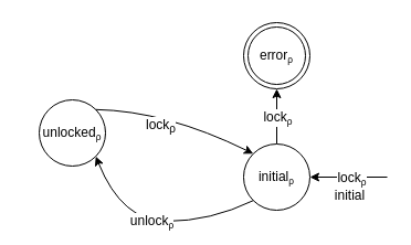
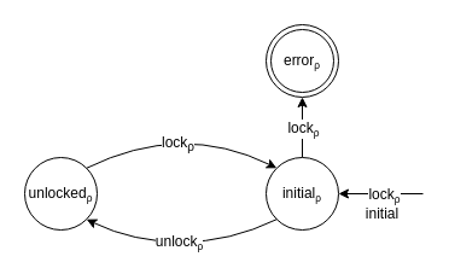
- <mxCell id="2" value="unlocked&lt;span style=&quot;font-size: 10px&quot;&gt;&lt;sub&gt;ρ&lt;/sub&gt;&lt;/span&gt;" style="ellipse;whiteSpace=wrap;html=1;aspect=fixed;" parent="1" vertex="1"><mxGeometry x="35" y="90" width="60" height="60" as="geometry" /></mxCell>
+ <mxCell id="2" value="unlocked&lt;span style=&quot;font-size: 10px&quot;&gt;&lt;sub&gt;ρ&lt;/sub&gt;&lt;/span&gt;" style="ellipse;whiteSpace=wrap;html=1;aspect=fixed;" parent="1" vertex="1"><mxGeometry x="20" y="130" width="60" height="60" as="geometry" /></mxCell>
